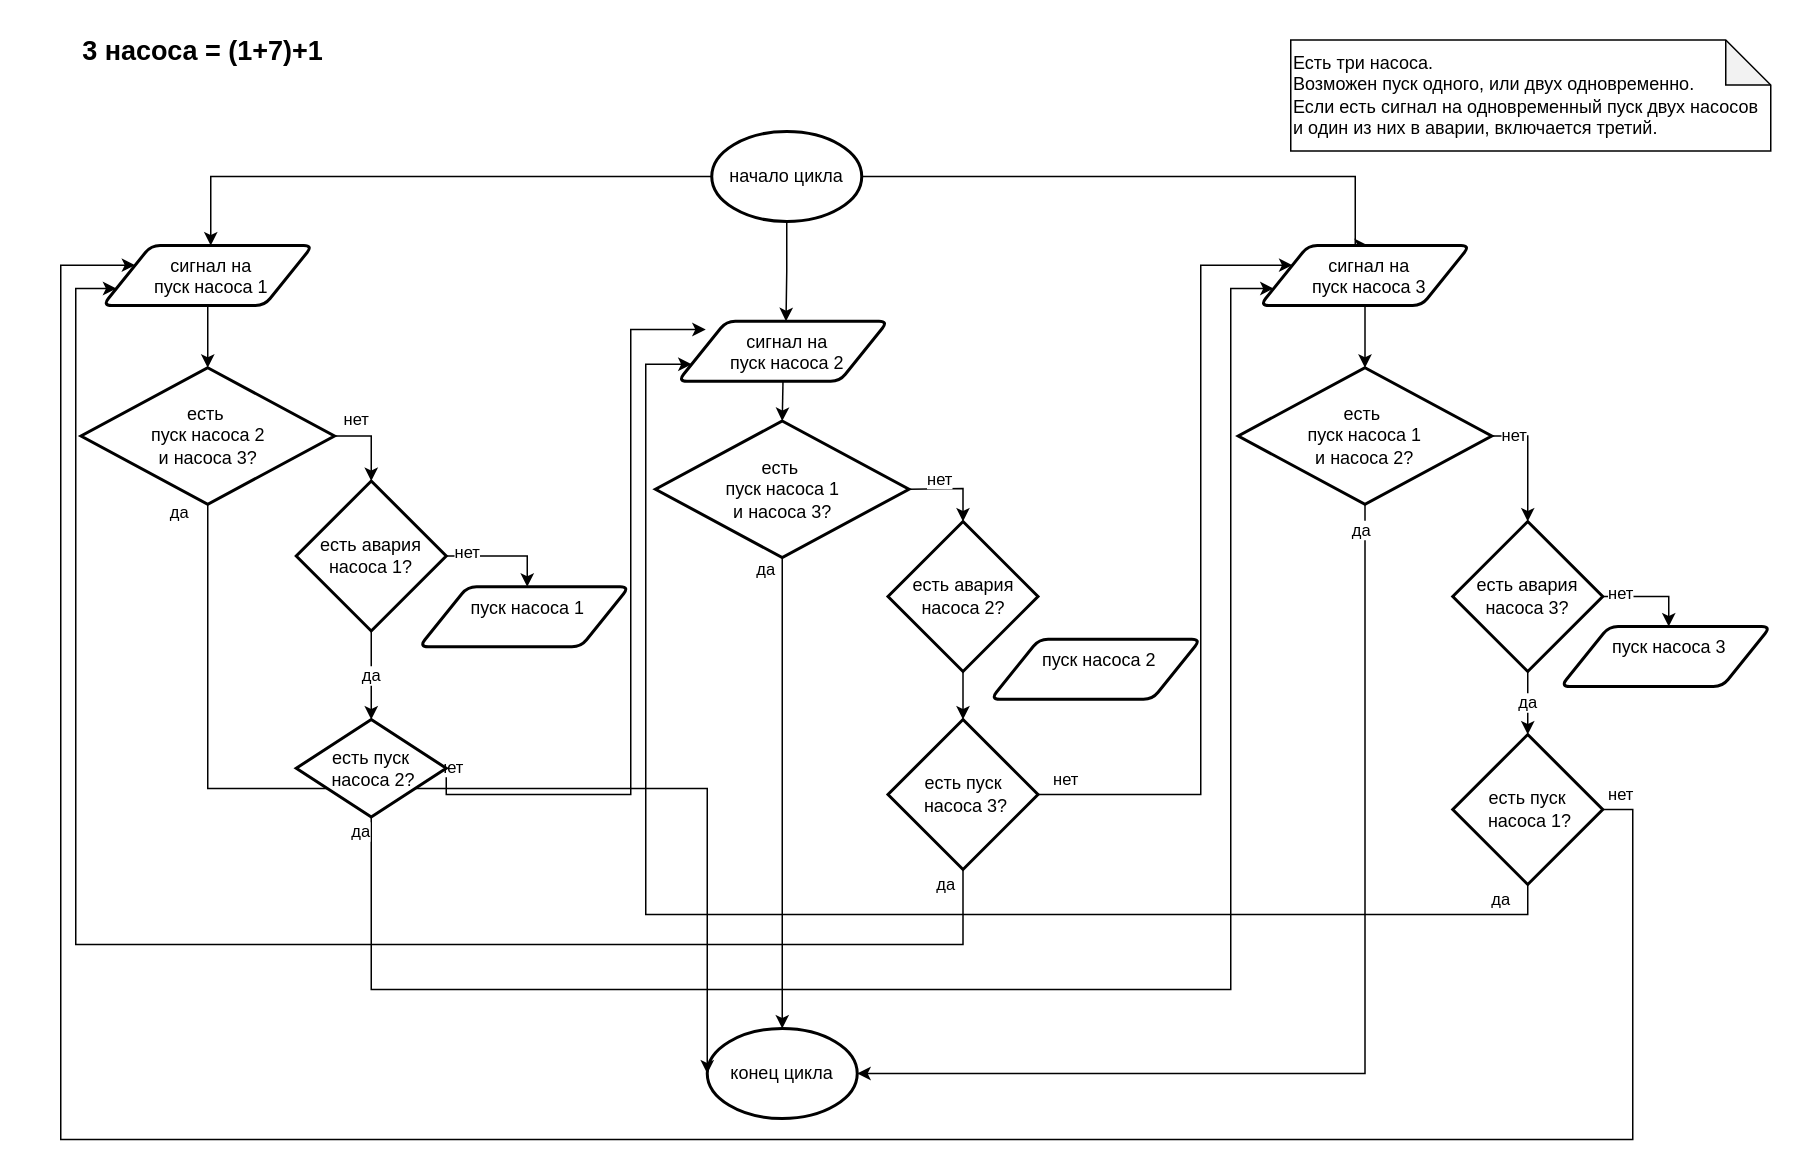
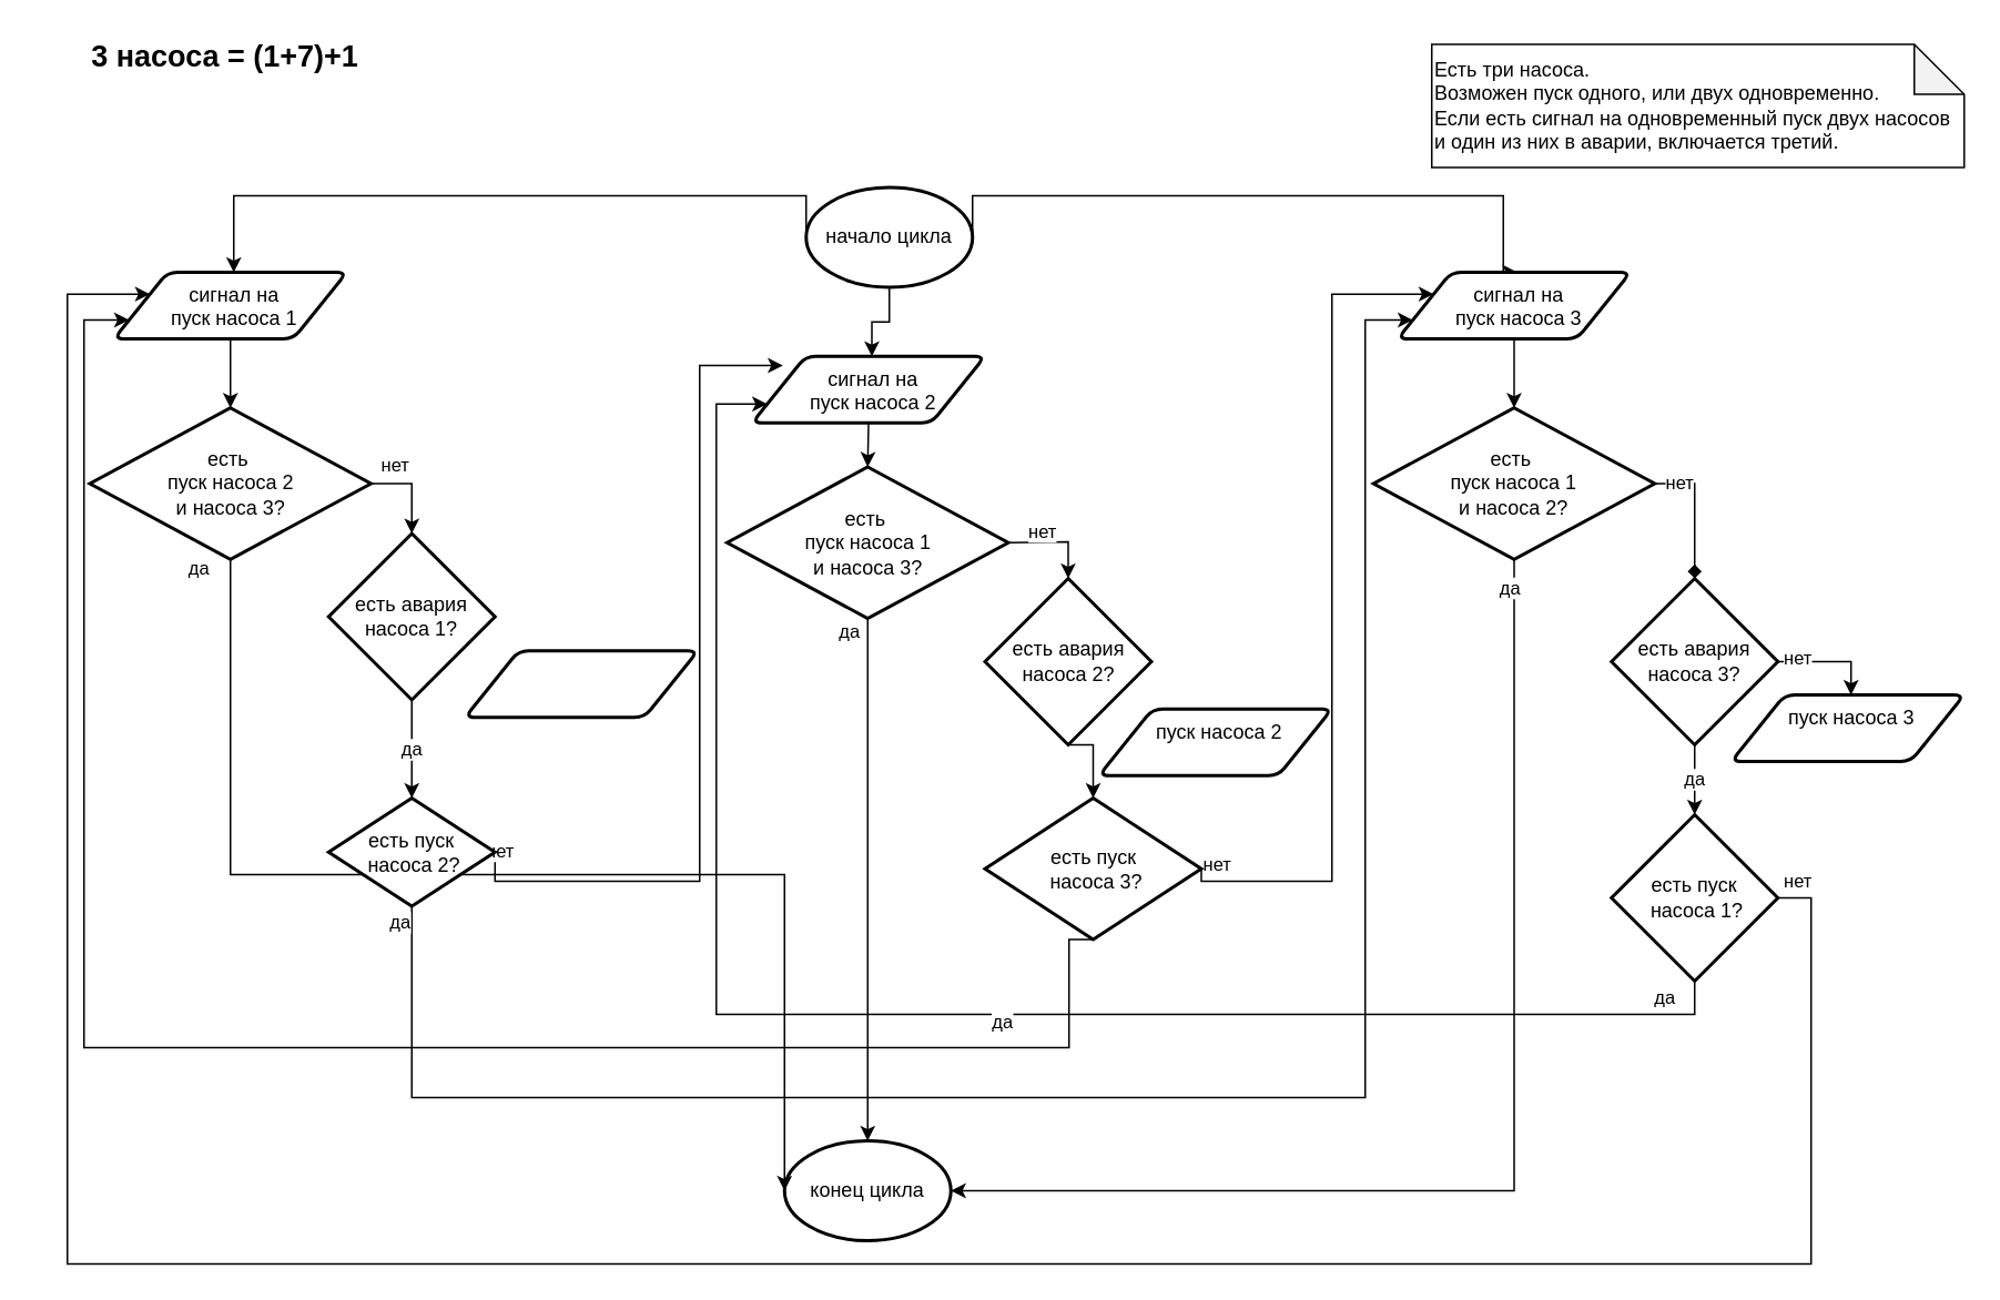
- <mxCell id="11" value="начало цикла" style="strokeWidth=2;html=1;shape=mxgraph.flowchart.start_1;whiteSpace=wrap;" parent="1" vertex="1"><mxGeometry x="474" y="87" width="100" height="60" as="geometry" /></mxCell>
+ <mxCell id="11" value="начало цикла" style="strokeWidth=2;html=1;shape=mxgraph.flowchart.start_1;whiteSpace=wrap;" parent="1" vertex="1"><mxGeometry x="484" y="112" width="100" height="60" as="geometry" /></mxCell>
- <mxCell id="46" value="нет" style="edgeStyle=orthogonalEdgeStyle;rounded=0;orthogonalLoop=1;jettySize=auto;html=1;exitX=1;exitY=0.5;exitDx=0;exitDy=0;exitPerimeter=0;entryX=0.5;entryY=0;entryDx=0;entryDy=0;entryPerimeter=0;" parent="1" source="44" target="48" edge="1"><mxGeometry x="-0.618" relative="1" as="geometry"><mxPoint x="944.5" y="326" as="sourcePoint" /><Array as="points"><mxPoint x="1018" y="290" /></Array><mxPoint as="offset" /></mxGeometry></mxCell>
+ <mxCell id="46" value="нет" style="edgeStyle=orthogonalEdgeStyle;rounded=0;orthogonalLoop=1;jettySize=auto;html=1;exitX=1;exitY=0.5;exitDx=0;exitDy=0;exitPerimeter=0;entryX=0.5;entryY=0;entryDx=0;entryDy=0;entryPerimeter=0;endArrow=diamond;" parent="1" source="44" target="48" edge="1"><mxGeometry x="-0.618" relative="1" as="geometry"><mxPoint x="944.5" y="326" as="sourcePoint" /><Array as="points"><mxPoint x="1018" y="290" /></Array><mxPoint as="offset" /></mxGeometry></mxCell>
- <mxCell id="13" value="нет" style="edgeStyle=orthogonalEdgeStyle;rounded=0;orthogonalLoop=1;jettySize=auto;html=1;exitX=1;exitY=0.5;exitDx=0;exitDy=0;exitPerimeter=0;entryX=0.5;entryY=0;entryDx=0;entryDy=0;" parent="1" source="15" target="19" edge="1"><mxGeometry x="-0.633" y="2" relative="1" as="geometry"><mxPoint as="offset" /></mxGeometry></mxCell>
- <mxCell id="19" value="пуск насоса 1" style="text;html=1;align=center;" parent="17" vertex="1"><mxGeometry x="29" width="86" height="40" as="geometry" /></mxCell>
- <mxCell id="62" value="есть пуск&lt;br&gt;&amp;nbsp;насоса 3?" style="strokeWidth=2;html=1;shape=mxgraph.flowchart.decision;whiteSpace=wrap;" vertex="1" parent="1"><mxGeometry x="591.5" y="479" width="100" height="100" as="geometry" /></mxCell>
+ <mxCell id="62" value="есть пуск&lt;br&gt;&amp;nbsp;насоса 3?" style="strokeWidth=2;html=1;shape=mxgraph.flowchart.decision;whiteSpace=wrap;" vertex="1" parent="1"><mxGeometry x="591.5" y="479" width="130" height="85" as="geometry" /></mxCell>
